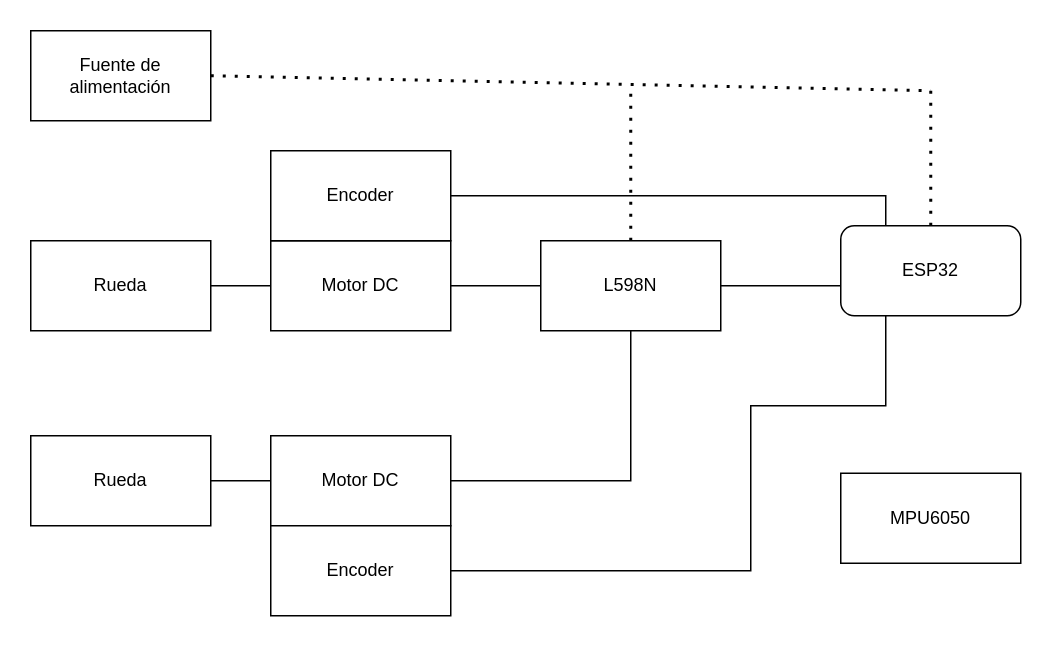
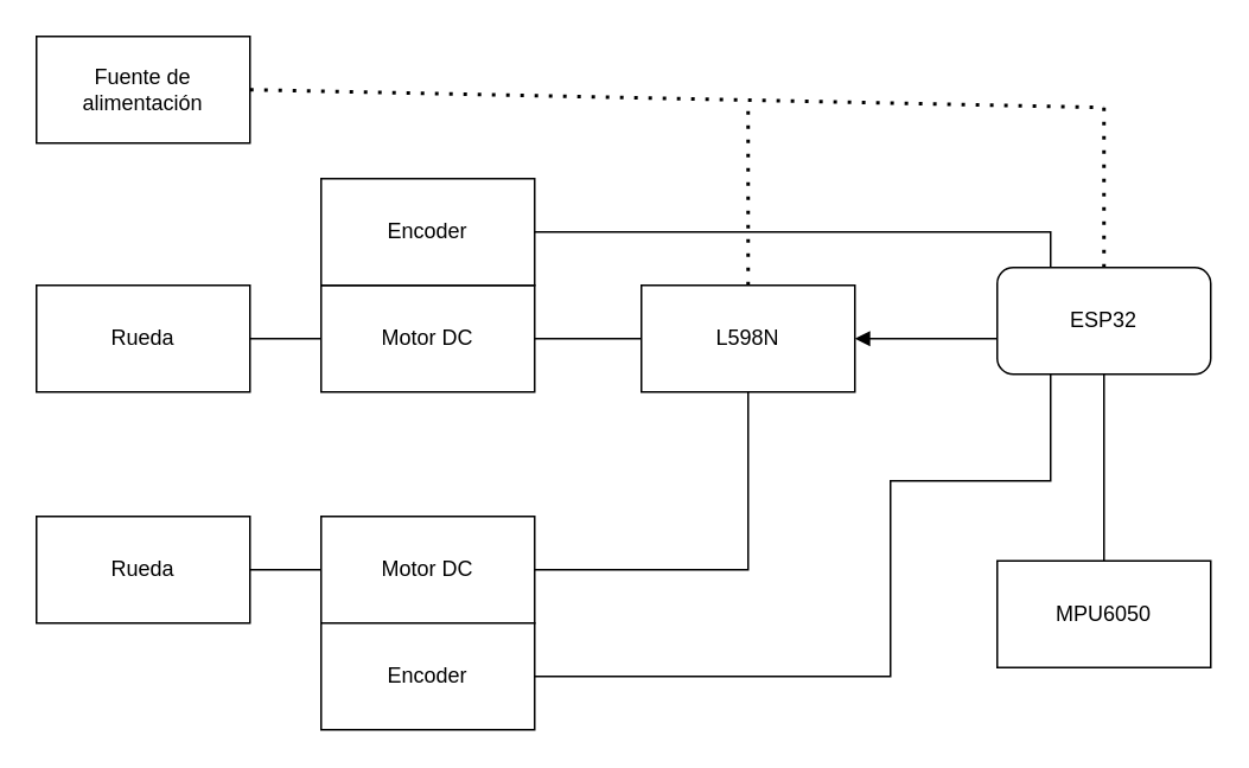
- <mxCell id="15" style="endArrow=none;edgeStyle=orthogonalEdgeStyle;rounded=0;orthogonalLoop=1;jettySize=auto;html=1;exitX=0;exitY=0.75;exitDx=0;exitDy=0;entryX=1;entryY=0.5;entryDx=0;entryDy=0;" parent="1" source="16" target="8" edge="1"><mxGeometry relative="1" as="geometry"><Array as="points"><mxPoint x="560" y="190" /></Array></mxGeometry></mxCell>
+ <mxCell id="15" style="endArrow=block;edgeStyle=orthogonalEdgeStyle;rounded=0;orthogonalLoop=1;jettySize=auto;html=1;exitX=0;exitY=0.75;exitDx=0;exitDy=0;entryX=1;entryY=0.5;entryDx=0;entryDy=0;" parent="1" source="16" target="8" edge="1"><mxGeometry relative="1" as="geometry"><Array as="points"><mxPoint x="560" y="190" /></Array></mxGeometry></mxCell>
+ <mxCell id="14" style="endArrow=none;edgeStyle=orthogonalEdgeStyle;rounded=0;orthogonalLoop=1;jettySize=auto;html=1;exitX=0.5;exitY=1;exitDx=0;exitDy=0;entryX=0.5;entryY=0;entryDx=0;entryDy=0;" parent="1" source="16" target="17" edge="1"><mxGeometry relative="1" as="geometry" /></mxCell>
